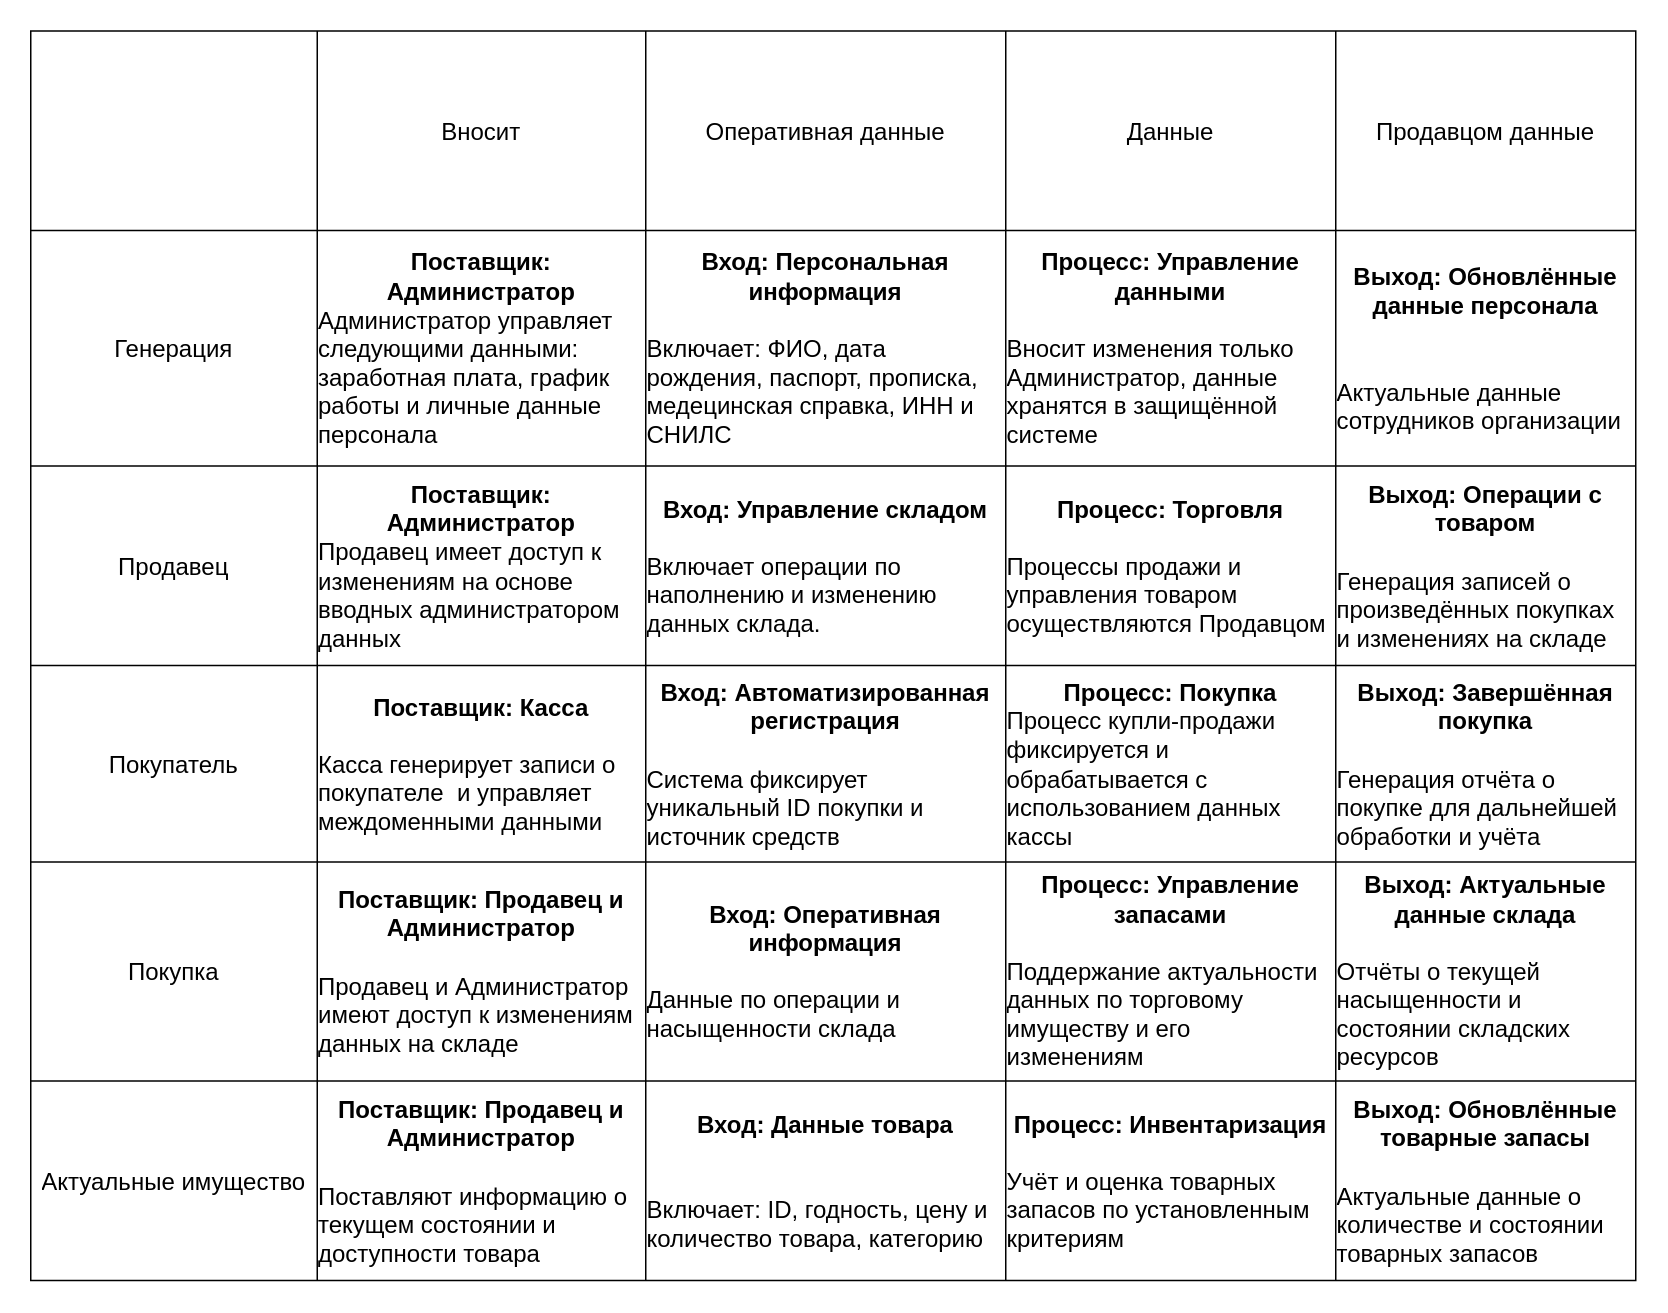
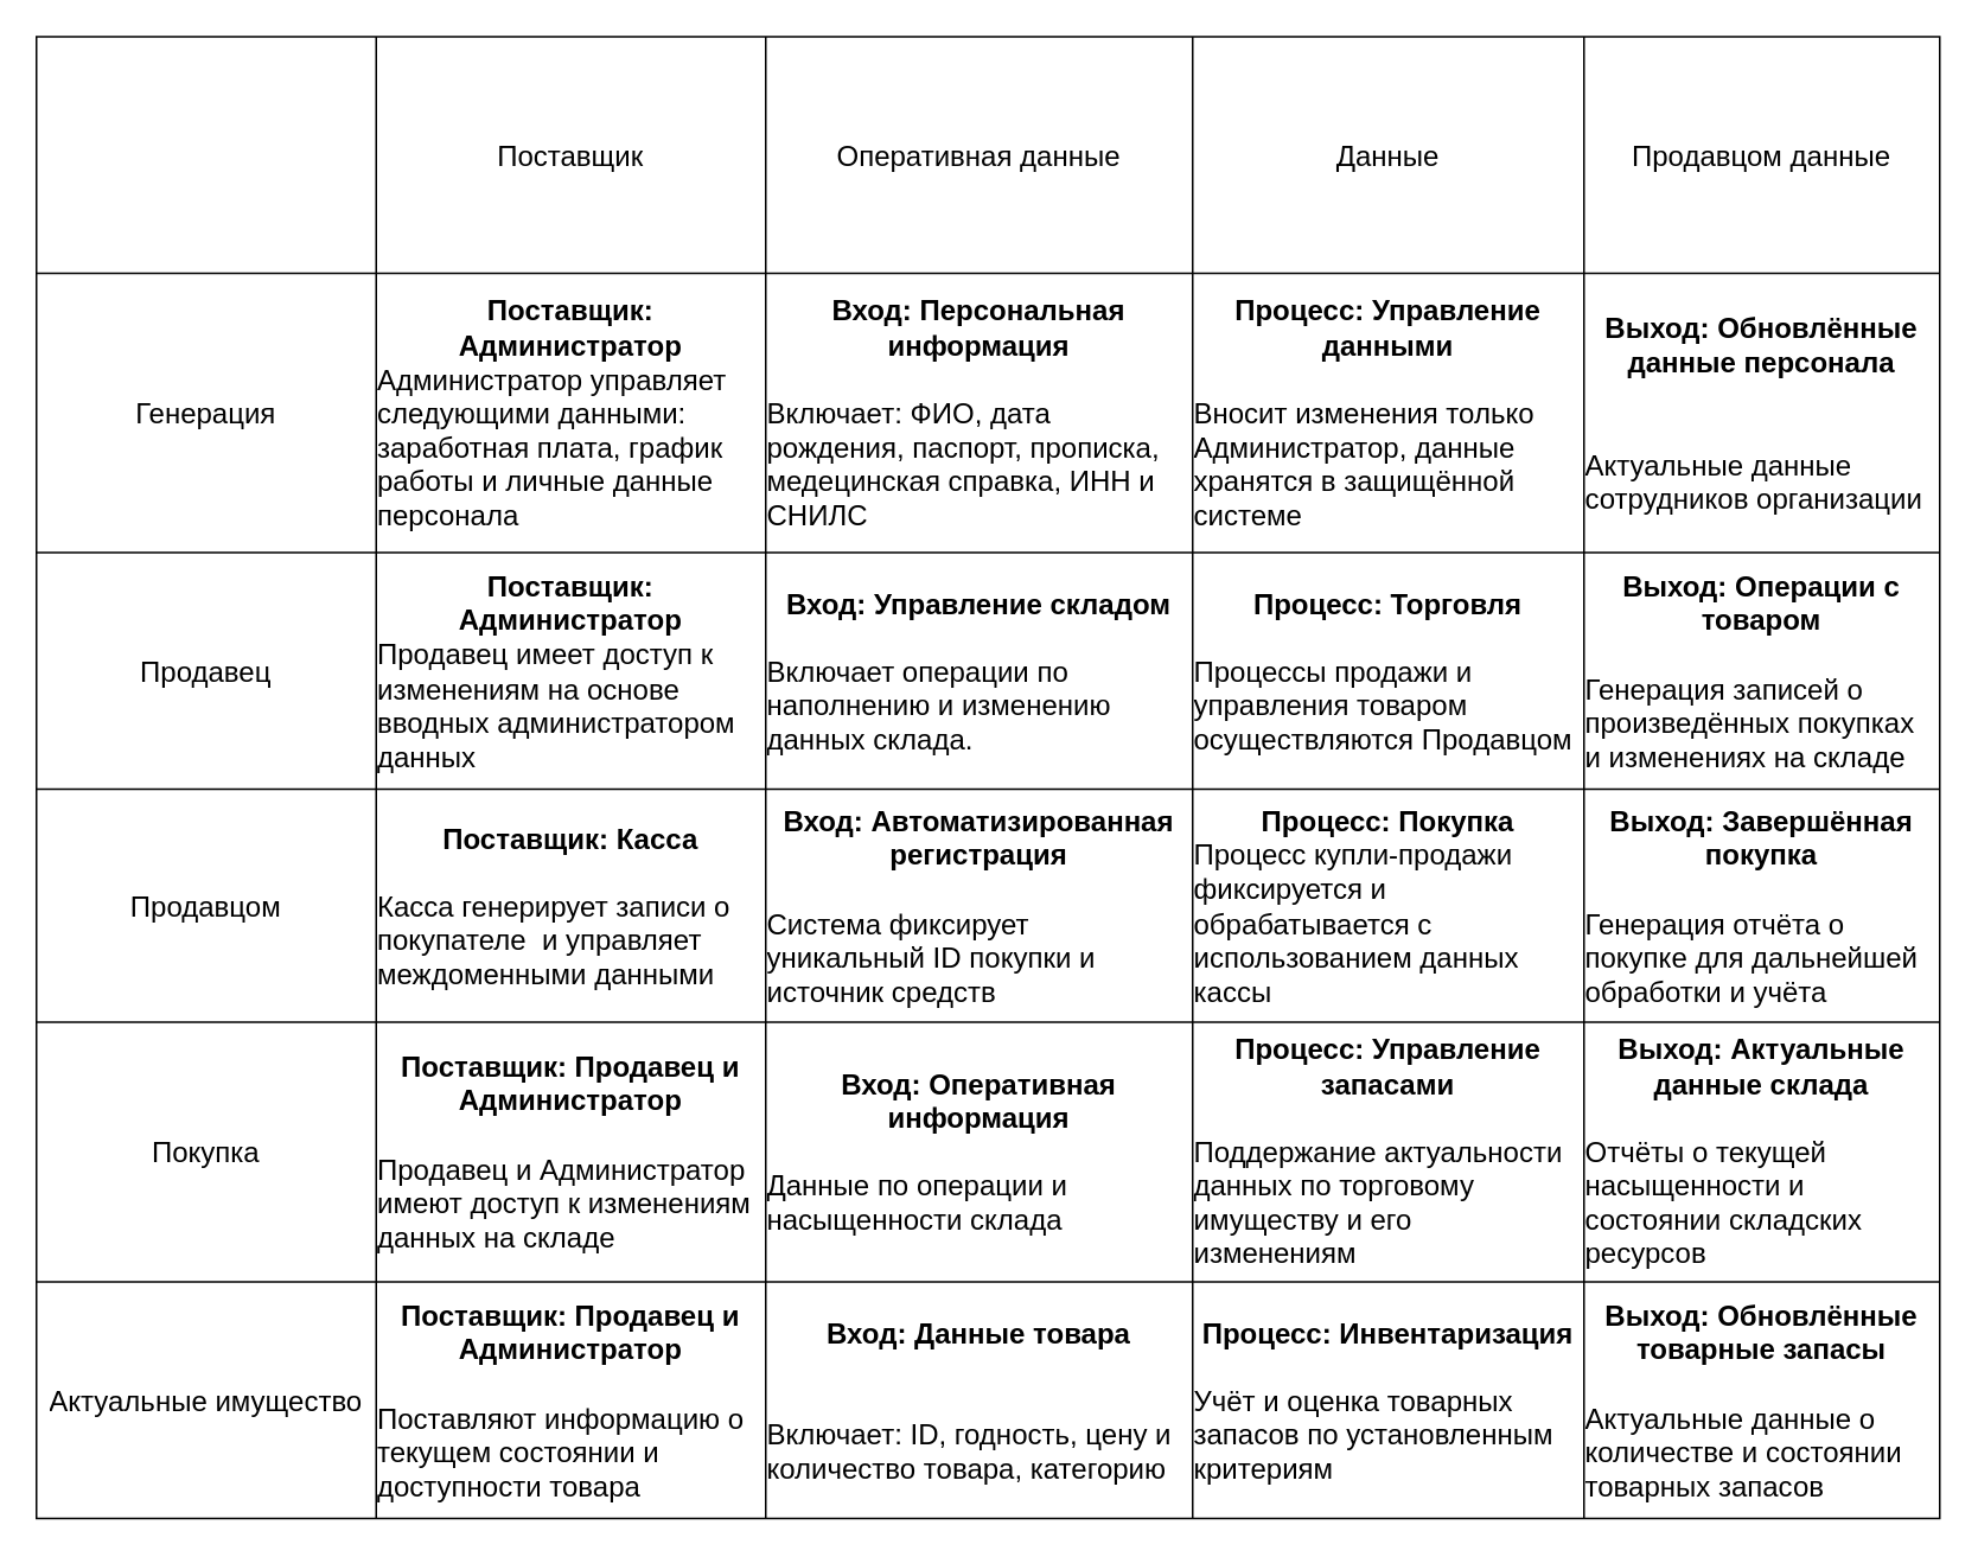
- <mxCell id="5" value="Вносит" style="shape=partialRectangle;html=1;whiteSpace=wrap;connectable=0;strokeColor=inherit;overflow=hidden;fillColor=none;top=0;left=0;bottom=0;right=0;pointerEvents=1;fontSize=16;" vertex="1" parent="3"><mxGeometry x="191" width="219" height="133" as="geometry"><mxRectangle width="219" height="133" as="alternateBounds" /></mxGeometry></mxCell>
+ <mxCell id="5" value="Поставщик" style="shape=partialRectangle;html=1;whiteSpace=wrap;connectable=0;strokeColor=inherit;overflow=hidden;fillColor=none;top=0;left=0;bottom=0;right=0;pointerEvents=1;fontSize=16;" vertex="1" parent="3"><mxGeometry x="191" width="219" height="133" as="geometry"><mxRectangle width="219" height="133" as="alternateBounds" /></mxGeometry></mxCell>
- <mxCell id="22" value="Покупатель" style="shape=partialRectangle;html=1;whiteSpace=wrap;connectable=0;strokeColor=inherit;overflow=hidden;fillColor=none;top=0;left=0;bottom=0;right=0;pointerEvents=1;fontSize=16;" vertex="1" parent="21"><mxGeometry width="191" height="131" as="geometry"><mxRectangle width="191" height="131" as="alternateBounds" /></mxGeometry></mxCell>
+ <mxCell id="22" value="Продавцом" style="shape=partialRectangle;html=1;whiteSpace=wrap;connectable=0;strokeColor=inherit;overflow=hidden;fillColor=none;top=0;left=0;bottom=0;right=0;pointerEvents=1;fontSize=16;" vertex="1" parent="21"><mxGeometry width="191" height="131" as="geometry"><mxRectangle width="191" height="131" as="alternateBounds" /></mxGeometry></mxCell>
